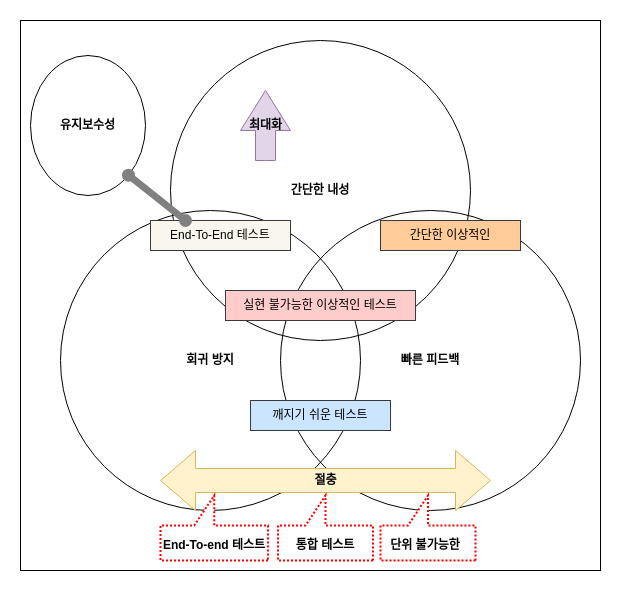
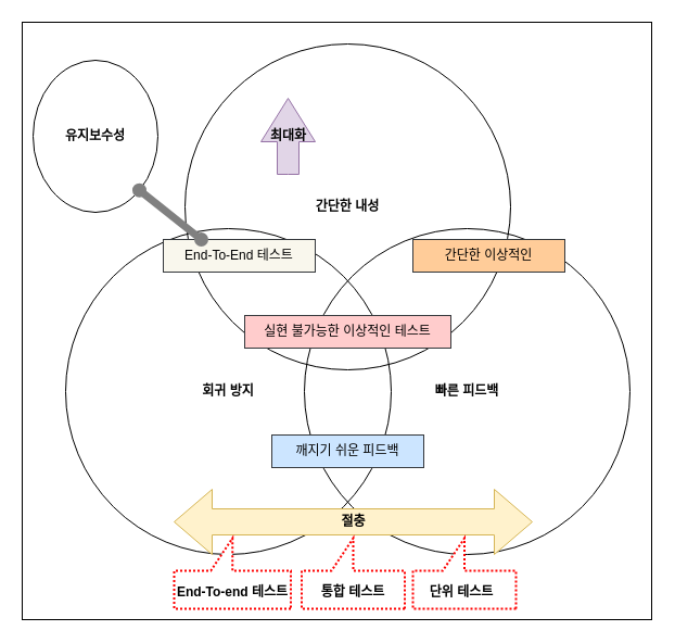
- <mxCell id="8" value="깨지기 쉬운 테스트" style="text;html=1;align=center;verticalAlign=middle;whiteSpace=wrap;rounded=0;fillColor=#cce5ff;strokeColor=#36393d;" vertex="1" parent="1"><mxGeometry x="250" y="400" width="140" height="30" as="geometry" /></mxCell>
+ <mxCell id="8" value="깨지기 쉬운 피드백" style="text;html=1;align=center;verticalAlign=middle;whiteSpace=wrap;rounded=0;fillColor=#cce5ff;strokeColor=#36393d;" vertex="1" parent="1"><mxGeometry x="250" y="400" width="140" height="30" as="geometry" /></mxCell>
- <mxCell id="19" value="단위 불가능한" style="text;html=1;strokeColor=none;fillColor=none;align=center;verticalAlign=middle;whiteSpace=wrap;rounded=0;fontStyle=1" vertex="1" parent="1"><mxGeometry x="360" y="530" width="130" height="30" as="geometry" /></mxCell>
+ <mxCell id="19" value="단위 테스트" style="text;html=1;strokeColor=none;fillColor=none;align=center;verticalAlign=middle;whiteSpace=wrap;rounded=0;fontStyle=1" vertex="1" parent="1"><mxGeometry x="360" y="530" width="130" height="30" as="geometry" /></mxCell>
